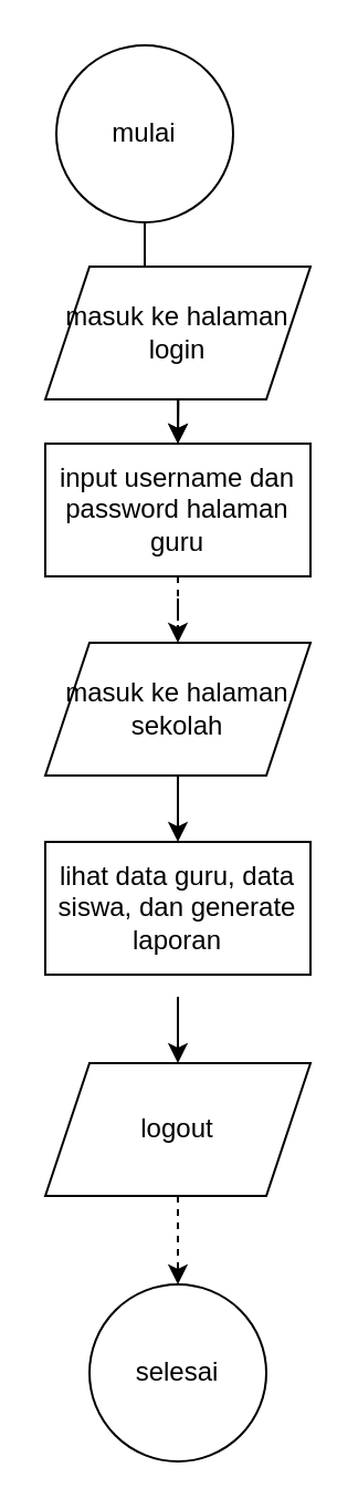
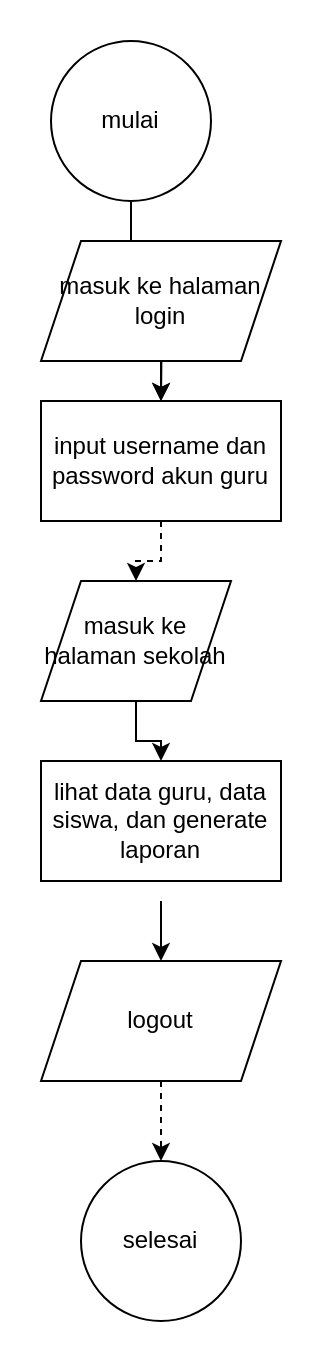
- <mxCell id="7" value="input username dan password halaman guru" style="rounded=0;whiteSpace=wrap;html=1;" parent="1" vertex="1"><mxGeometry x="20" y="200" width="120" height="60" as="geometry" /></mxCell>
+ <mxCell id="7" value="input username dan password akun guru" style="rounded=0;whiteSpace=wrap;html=1;" parent="1" vertex="1"><mxGeometry x="20" y="200" width="120" height="60" as="geometry" /></mxCell>
- <mxCell id="13" value="masuk ke halaman sekolah" style="shape=parallelogram;perimeter=parallelogramPerimeter;whiteSpace=wrap;html=1;fixedSize=1;" parent="1" vertex="1"><mxGeometry x="20" y="290" width="120" height="60" as="geometry" /></mxCell>
+ <mxCell id="13" value="masuk ke halaman sekolah" style="shape=parallelogram;perimeter=parallelogramPerimeter;whiteSpace=wrap;html=1;fixedSize=1;" parent="1" vertex="1"><mxGeometry x="20" y="290" width="95" height="60" as="geometry" /></mxCell>
